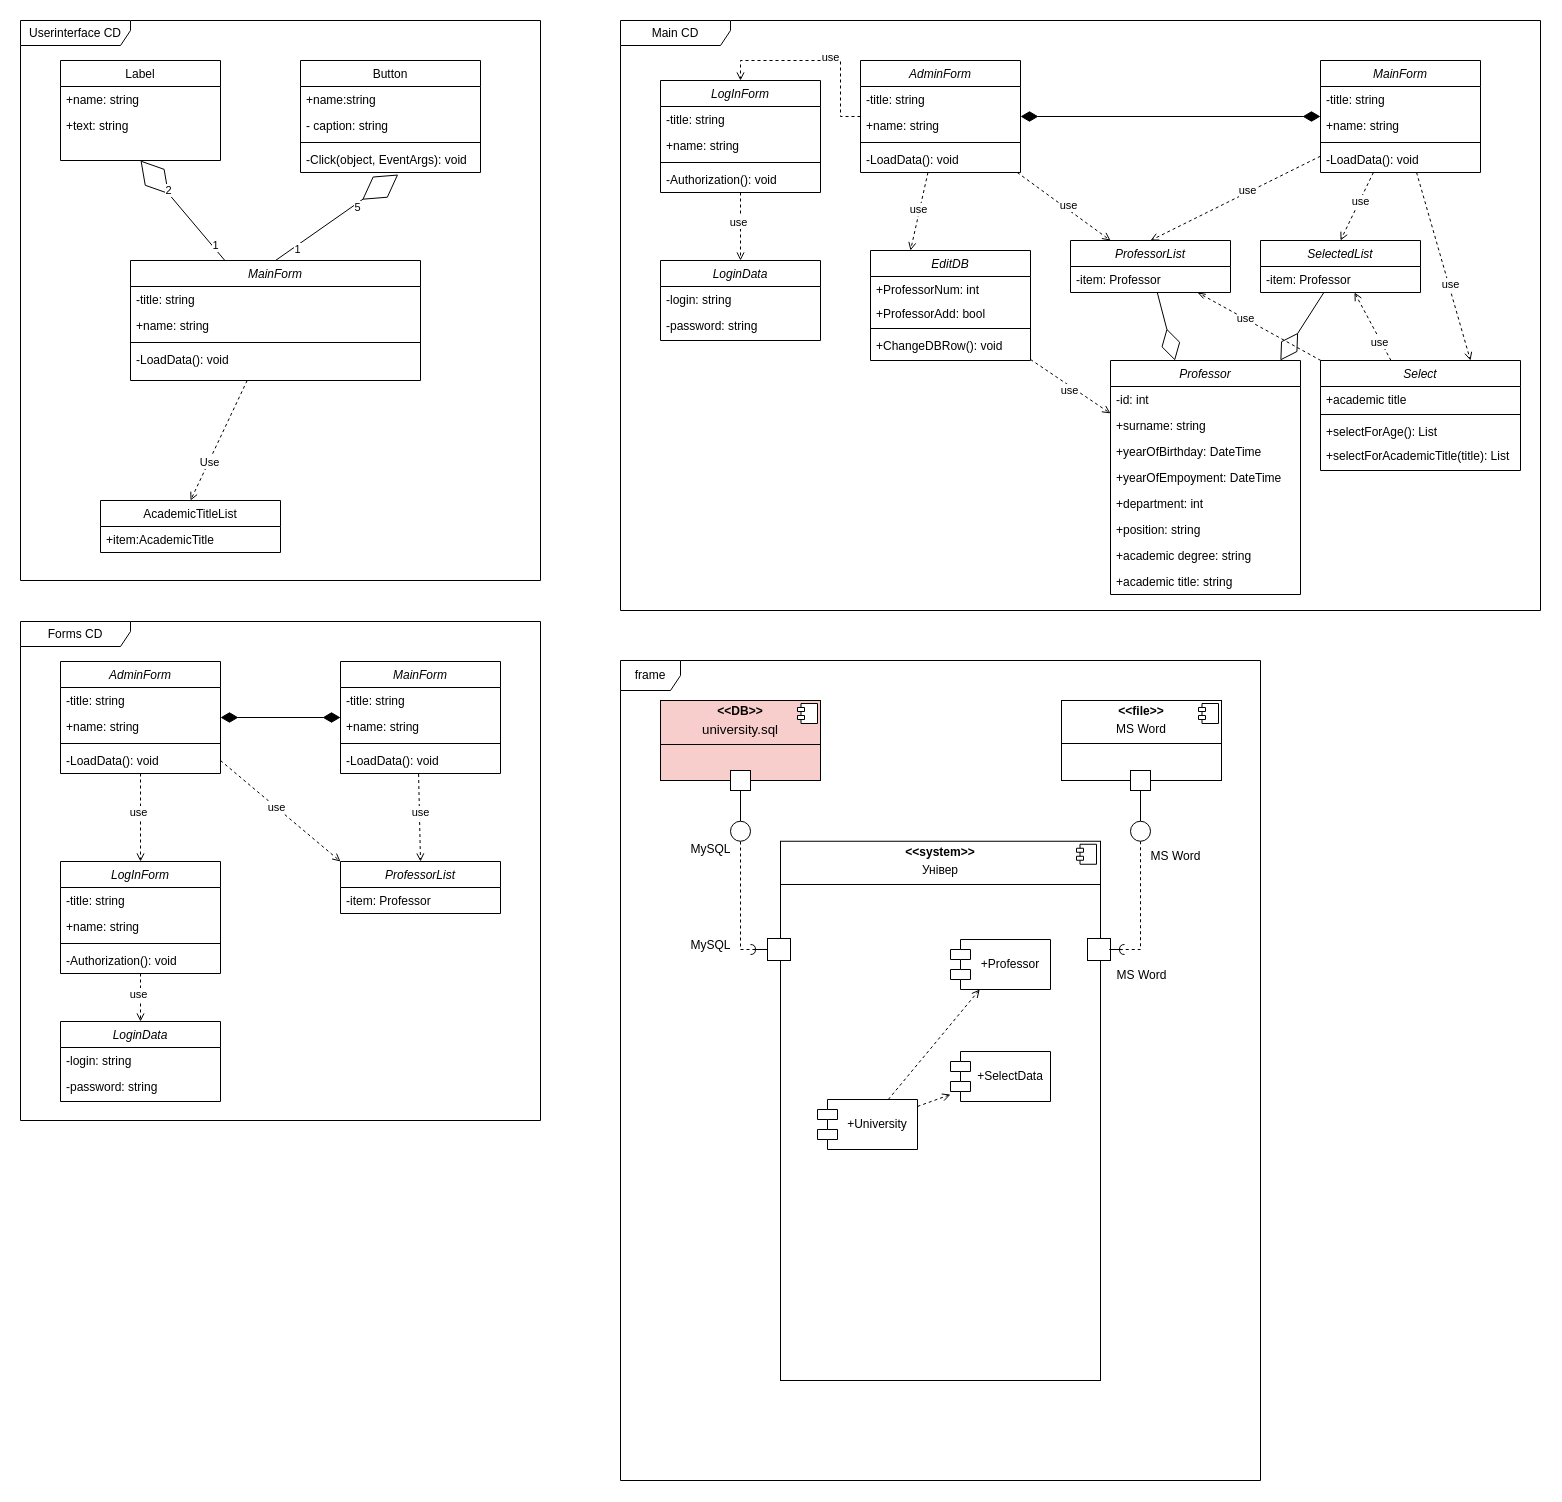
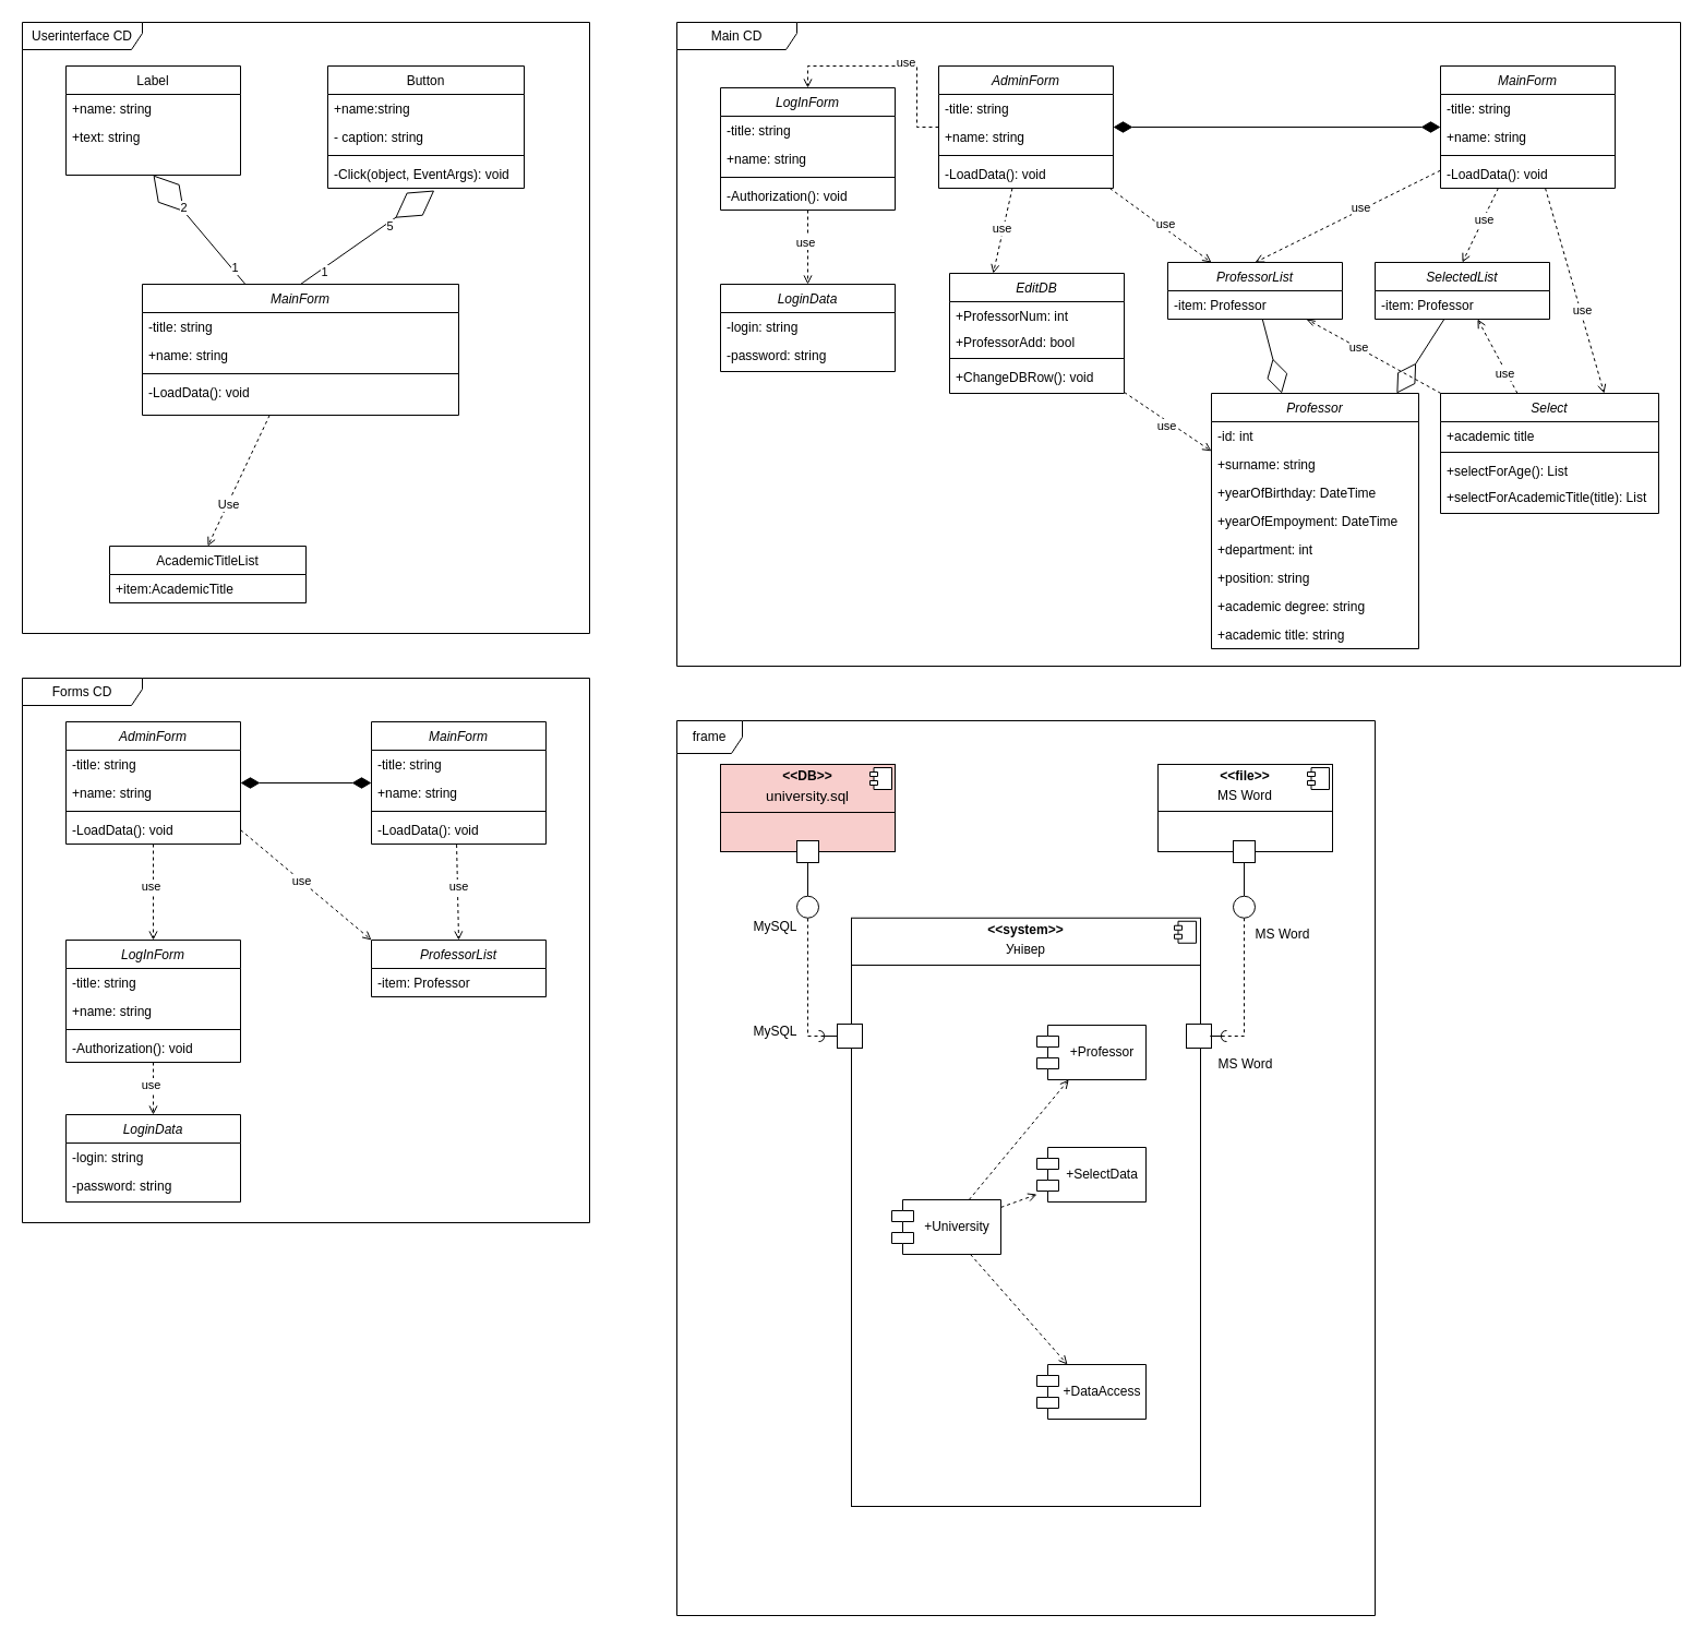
+ <mxCell id="133" style="rounded=0;orthogonalLoop=1;jettySize=auto;html=1;dashed=1;endArrow=open;endFill=0;" edge="1" parent="1" source="134" target="130"><mxGeometry relative="1" as="geometry" /></mxCell>
+ <mxCell id="130" value="+DataAccess" style="shape=module;align=left;spacingLeft=20;align=center;verticalAlign=middle;whiteSpace=wrap;html=1;" vertex="1" parent="1"><mxGeometry x="950" y="1250" width="100" height="50" as="geometry" /></mxCell>
